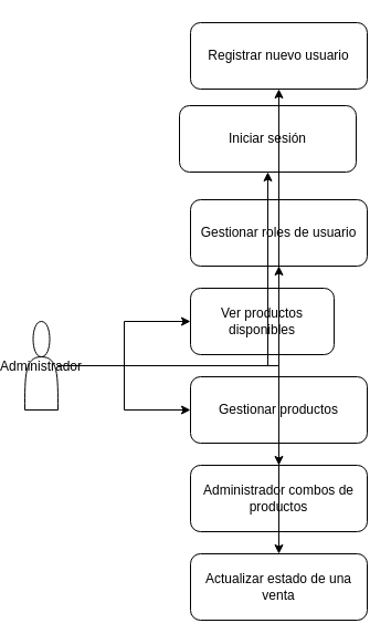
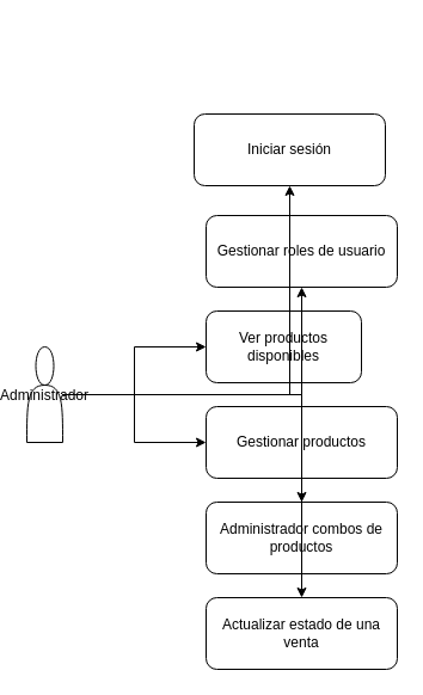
- <mxCell id="3" value="Registrar nuevo usuario" style="rounded=1;whiteSpace=wrap;html=1;" vertex="1" parent="1"><mxGeometry x="170" y="20" width="160" height="60" as="geometry" /></mxCell>
- <mxCell id="10" style="edgeStyle=orthogonalEdgeStyle;rounded=0;orthogonalLoop=1;" edge="1" parent="1" source="2" target="3"><mxGeometry relative="1" as="geometry" /></mxCell>
